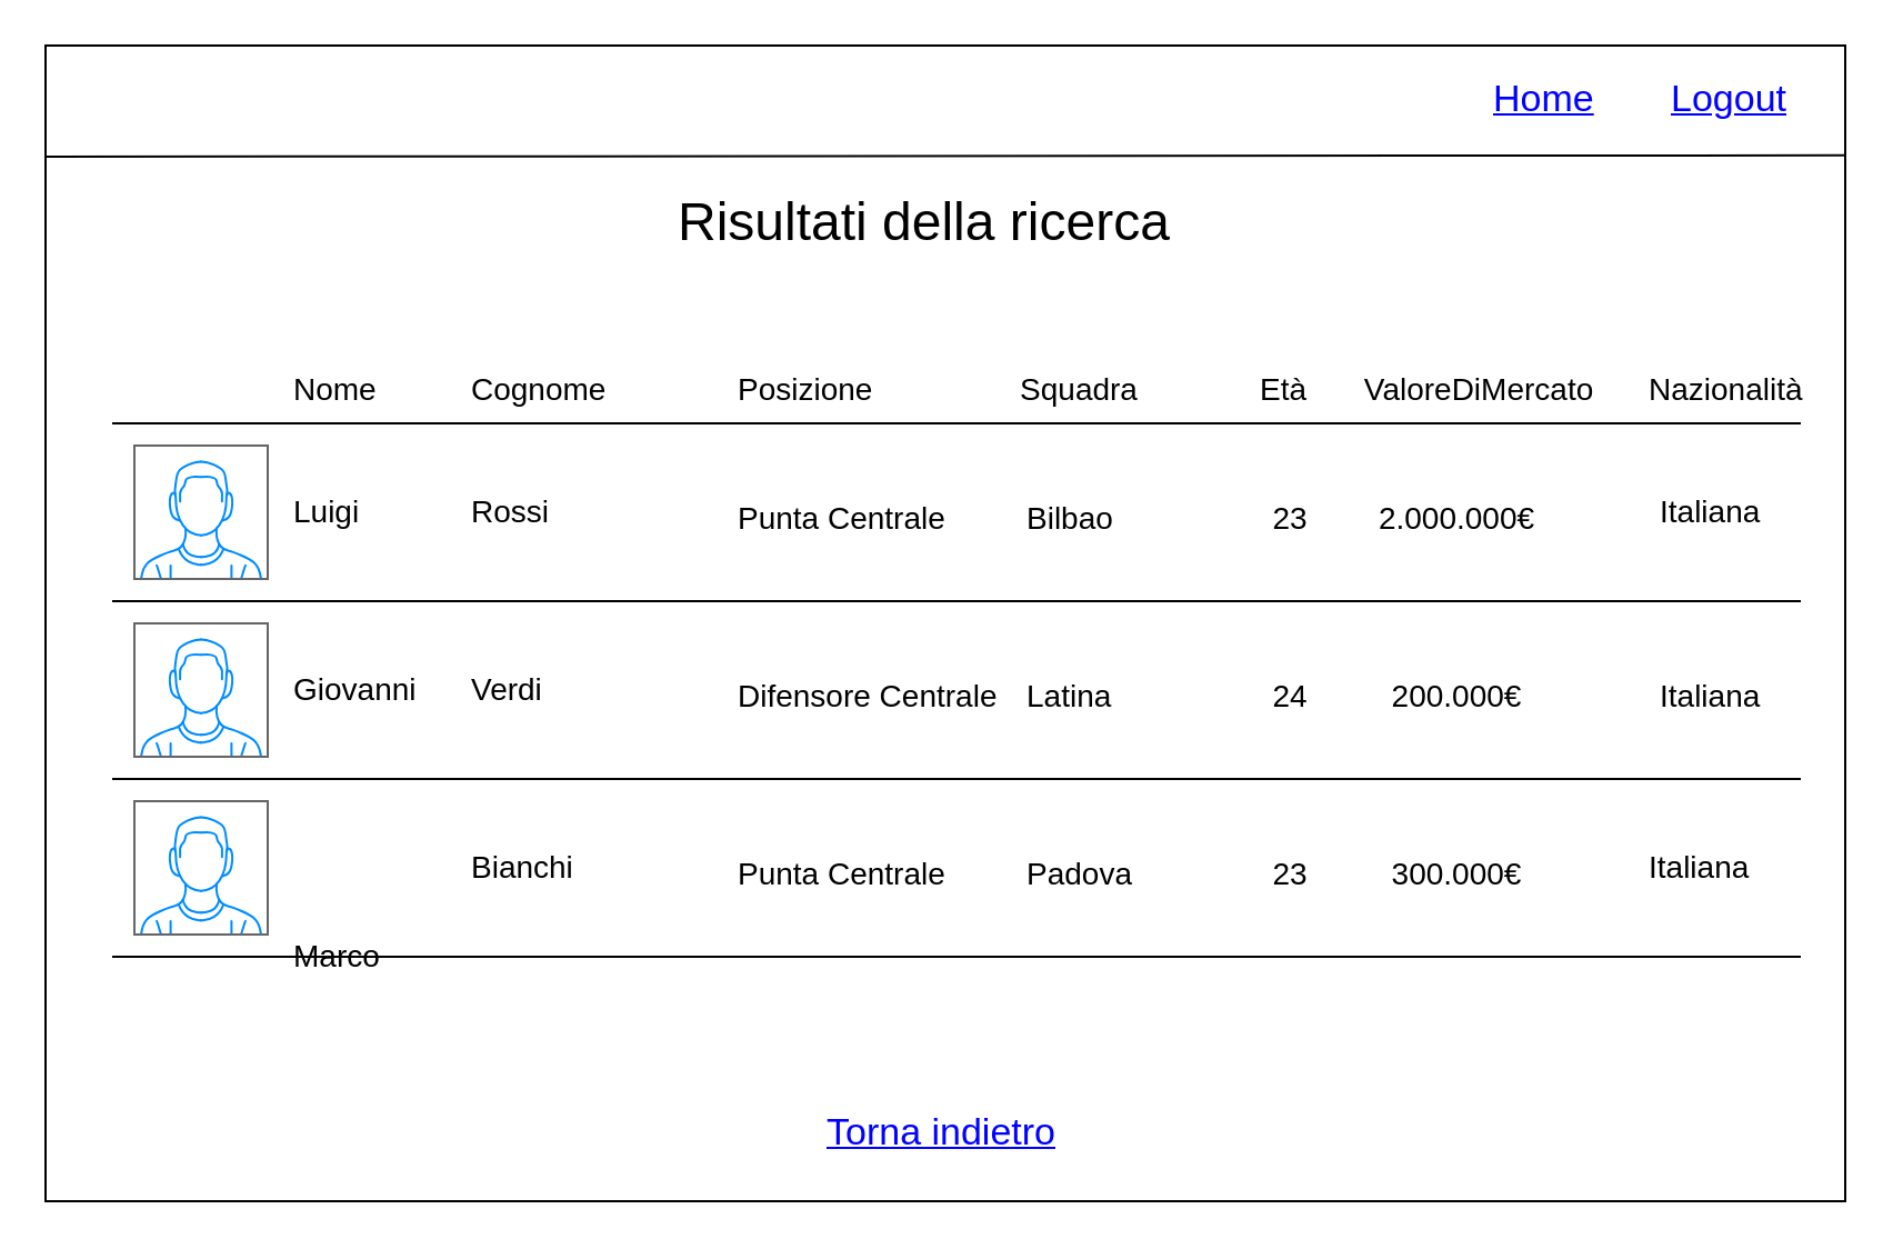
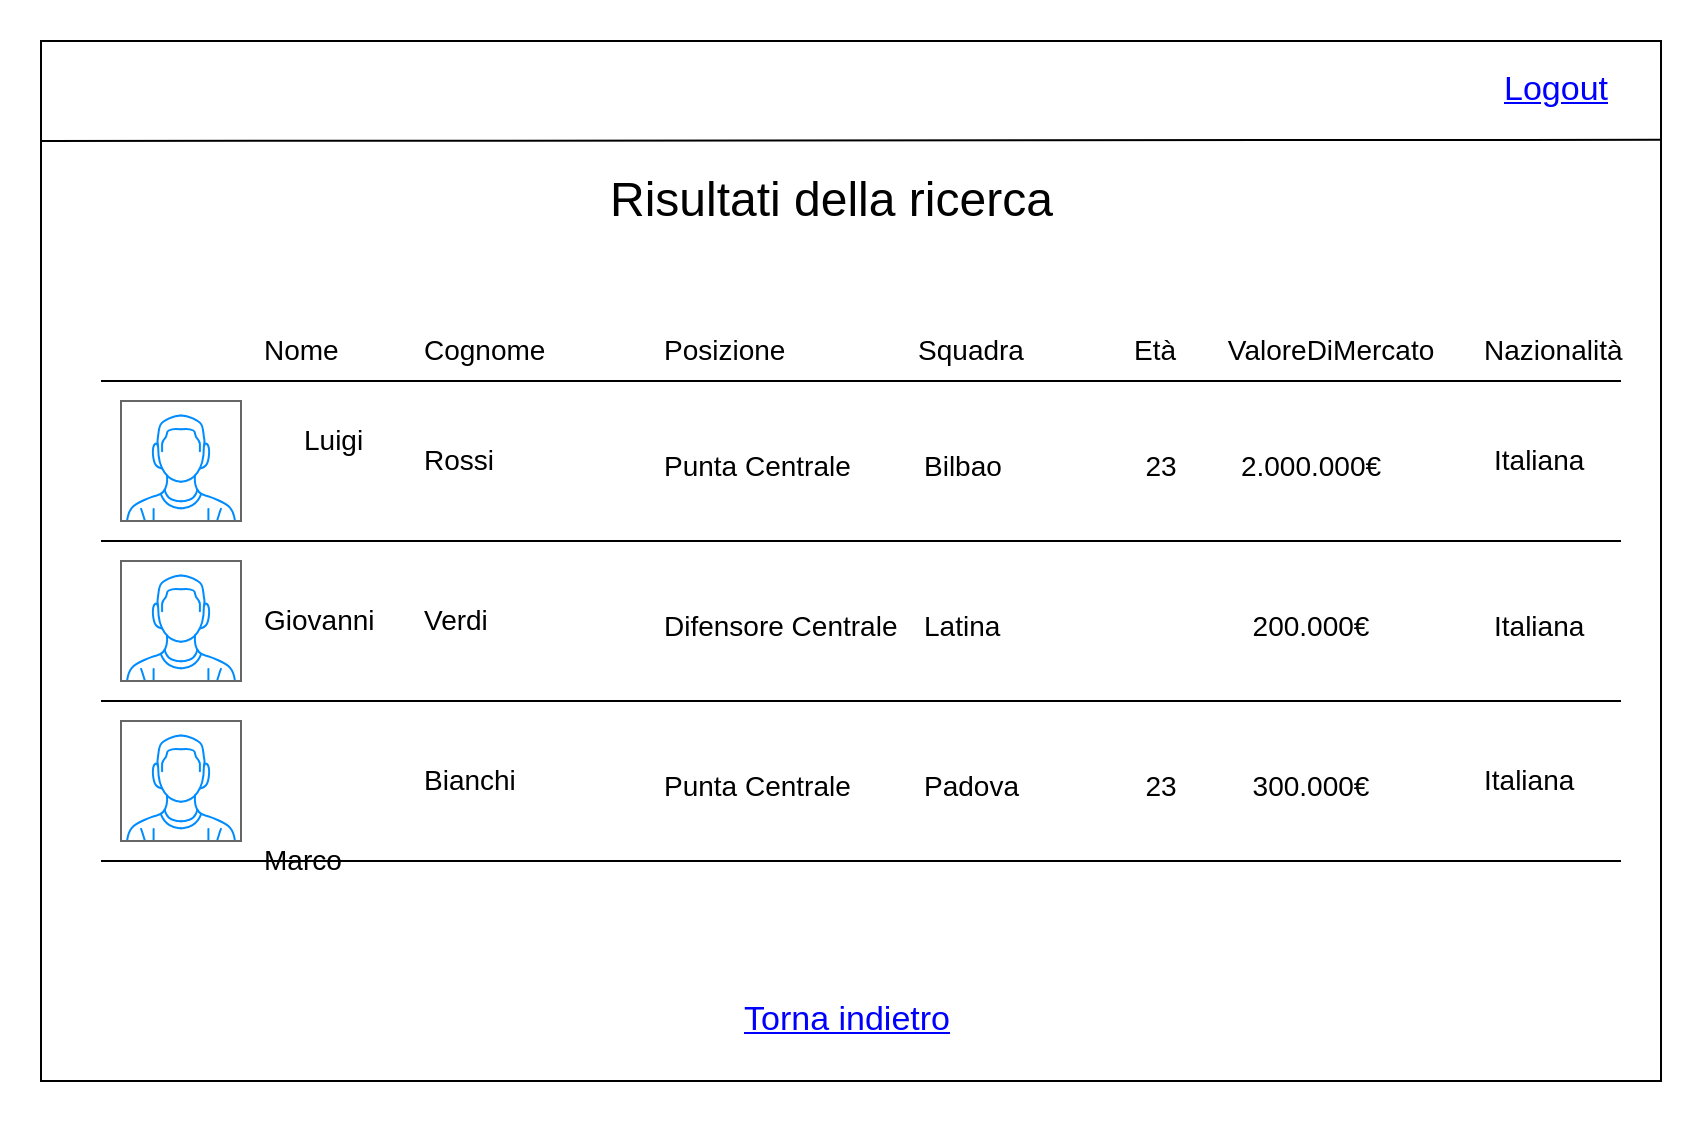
- <mxCell id="36" value="Home" style="shape=rectangle;strokeColor=none;fillColor=none;linkText=;fontSize=17;fontColor=#0000ff;fontStyle=4;html=1;align=left;" parent="1" vertex="1"><mxGeometry x="670" y="30" width="50" height="30" as="geometry" /></mxCell>
- <mxCell id="4" value="&lt;font style=&quot;font-size: 14px&quot;&gt;Luigi&amp;nbsp;&lt;/font&gt;" style="text;html=1;align=left;verticalAlign=middle;resizable=0;points=[];autosize=1;" parent="1" vertex="1"><mxGeometry x="130" y="220" width="50" height="20" as="geometry" /></mxCell>
+ <mxCell id="4" value="&lt;font style=&quot;font-size: 14px&quot;&gt;Luigi&amp;nbsp;&lt;/font&gt;" style="text;html=1;align=left;verticalAlign=middle;resizable=0;points=[];autosize=1;" parent="1" vertex="1"><mxGeometry x="150" y="210" width="50" height="20" as="geometry" /></mxCell>
- <mxCell id="25" value="&lt;font style=&quot;font-size: 14px&quot;&gt;24&lt;/font&gt;" style="text;html=1;align=center;verticalAlign=middle;resizable=0;points=[];autosize=1;" parent="1" vertex="1"><mxGeometry x="565" y="303" width="30" height="20" as="geometry" /></mxCell>
